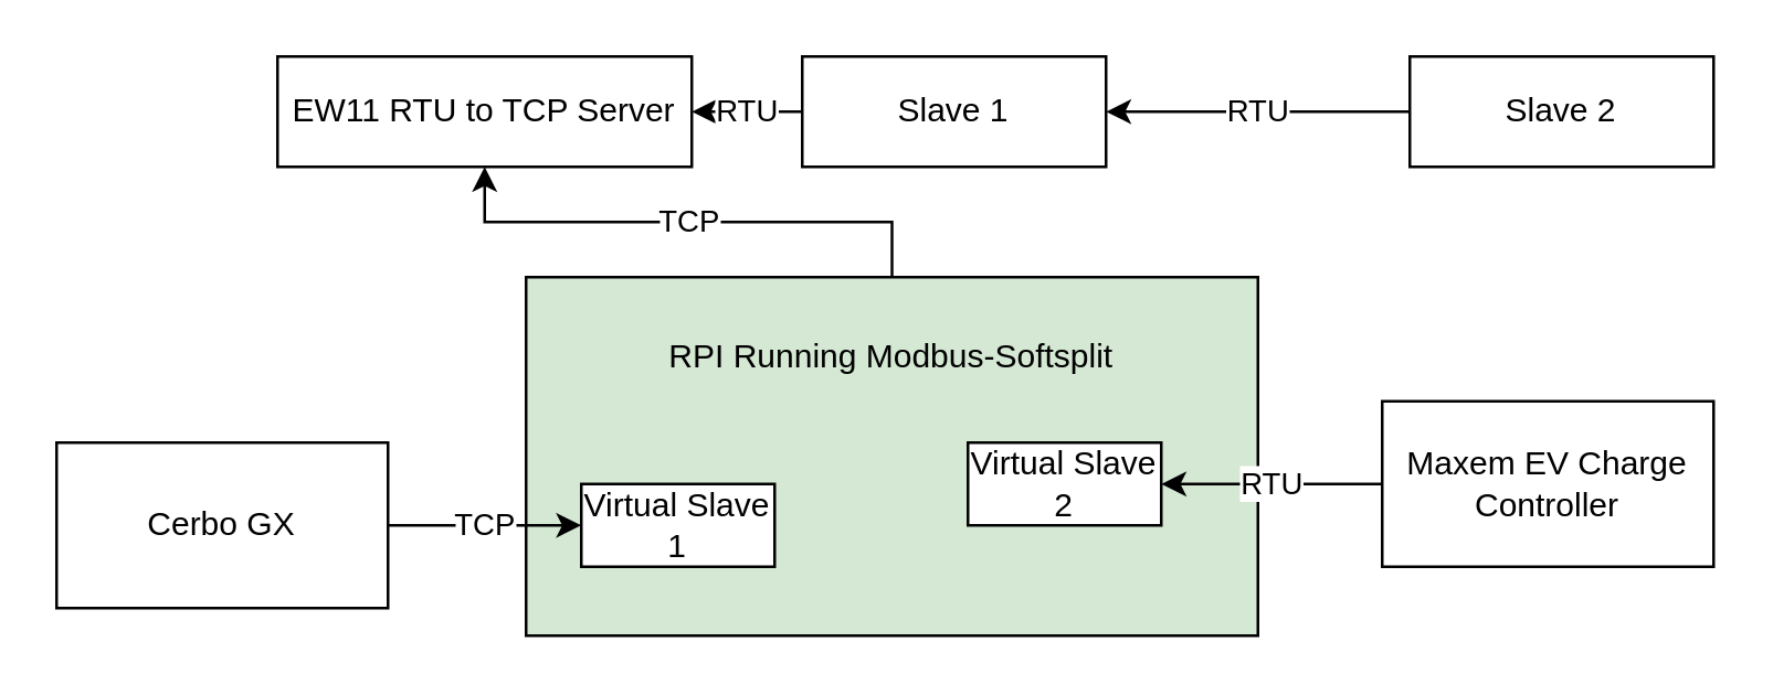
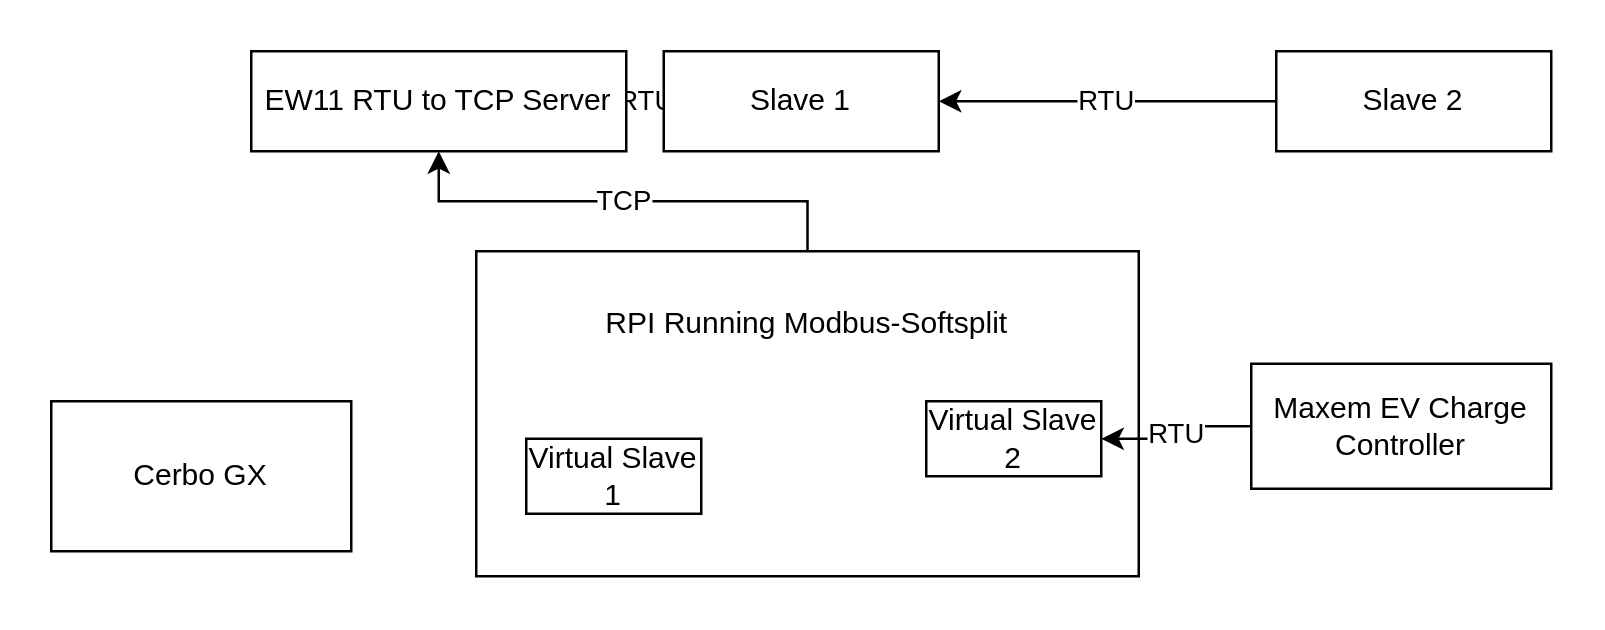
- <mxCell id="3" value="&lt;div&gt;Slave 1&lt;/div&gt;" style="rounded=0;whiteSpace=wrap;html=1;" vertex="1" parent="1"><mxGeometry x="290" y="20" width="110" height="40" as="geometry" /></mxCell>
+ <mxCell id="3" value="&lt;div&gt;Slave 1&lt;/div&gt;" style="rounded=0;whiteSpace=wrap;html=1;" vertex="1" parent="1"><mxGeometry x="265" y="20" width="110" height="40" as="geometry" /></mxCell>
- <mxCell id="8" value="&lt;div&gt;RPI Running Modbus-Softsplit&lt;/div&gt;&lt;div&gt;&lt;br&gt;&lt;/div&gt;&lt;div&gt;&lt;br&gt;&lt;/div&gt;&lt;div&gt;&lt;br&gt;&lt;/div&gt;&lt;div&gt;&lt;br&gt;&lt;/div&gt;&lt;div&gt;&lt;br&gt;&lt;/div&gt;" style="rounded=0;whiteSpace=wrap;html=1;fillColor=#d5e8d4;" vertex="1" parent="1"><mxGeometry x="190" y="100" width="265" height="130" as="geometry" /></mxCell>
+ <mxCell id="8" value="&lt;div&gt;RPI Running Modbus-Softsplit&lt;/div&gt;&lt;div&gt;&lt;br&gt;&lt;/div&gt;&lt;div&gt;&lt;br&gt;&lt;/div&gt;&lt;div&gt;&lt;br&gt;&lt;/div&gt;&lt;div&gt;&lt;br&gt;&lt;/div&gt;&lt;div&gt;&lt;br&gt;&lt;/div&gt;" style="rounded=0;whiteSpace=wrap;html=1;" vertex="1" parent="1"><mxGeometry x="190" y="100" width="265" height="130" as="geometry" /></mxCell>
- <mxCell id="14" value="Virtual Slave 2" style="rounded=0;whiteSpace=wrap;html=1;" vertex="1" parent="1"><mxGeometry x="350" y="160" width="70" height="30" as="geometry" /></mxCell>
+ <mxCell id="14" value="Virtual Slave 2" style="rounded=0;whiteSpace=wrap;html=1;" vertex="1" parent="1"><mxGeometry x="370" y="160" width="70" height="30" as="geometry" /></mxCell>
- <mxCell id="12" value="Maxem EV Charge Controller" style="whiteSpace=wrap;html=1;rounded=0;" vertex="1" parent="1"><mxGeometry x="500" y="145" width="120" height="60" as="geometry" /></mxCell>
+ <mxCell id="12" value="Maxem EV Charge Controller" style="whiteSpace=wrap;html=1;rounded=0;" vertex="1" parent="1"><mxGeometry x="500" y="145" width="120" height="50" as="geometry" /></mxCell>
- <mxCell id="9" value="TCP" style="edgeStyle=orthogonalEdgeStyle;rounded=0;orthogonalLoop=1;jettySize=auto;html=1;entryX=0;entryY=0.5;entryDx=0;entryDy=0;" edge="1" parent="1" source="10" target="13"><mxGeometry relative="1" as="geometry" /></mxCell>
